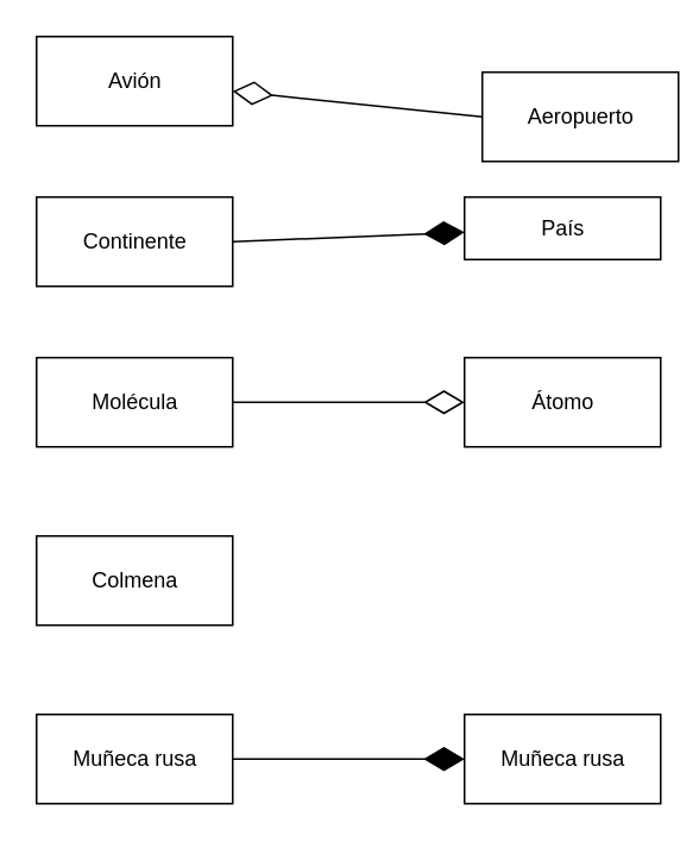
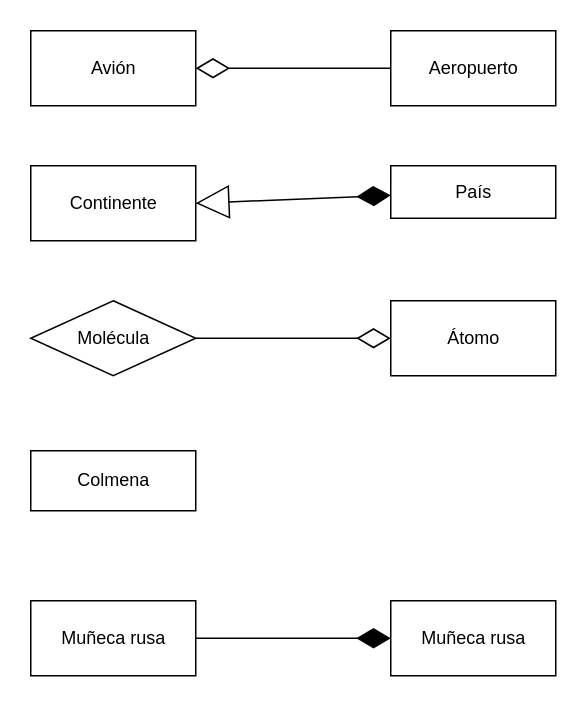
- <mxCell id="4" value="Aeropuerto" style="html=1;" vertex="1" parent="1"><mxGeometry x="270" y="40" width="110" height="50" as="geometry" /></mxCell>
+ <mxCell id="4" value="Aeropuerto" style="html=1;" vertex="1" parent="1"><mxGeometry x="260" y="20" width="110" height="50" as="geometry" /></mxCell>
- <mxCell id="6" style="edgeStyle=none;html=1;entryX=1;entryY=0.5;entryDx=0;entryDy=0;endArrow=none;endFill=0;endSize=20;startArrow=diamondThin;startFill=1;targetPerimeterSpacing=0;sourcePerimeterSpacing=0;startSize=20;" edge="1" parent="1" source="7" target="5"><mxGeometry relative="1" as="geometry" /></mxCell>
+ <mxCell id="6" style="edgeStyle=none;html=1;entryX=1;entryY=0.5;entryDx=0;entryDy=0;endArrow=block;endFill=0;endSize=20;startArrow=diamondThin;startFill=1;targetPerimeterSpacing=0;sourcePerimeterSpacing=0;startSize=20;" edge="1" parent="1" source="7" target="5"><mxGeometry relative="1" as="geometry" /></mxCell>
- <mxCell id="9" value="Molécula" style="html=1;" vertex="1" parent="1"><mxGeometry x="20" y="200" width="110" height="50" as="geometry" /></mxCell>
+ <mxCell id="9" value="Molécula" style="rhombus;html=1;" vertex="1" parent="1"><mxGeometry x="20" y="200" width="110" height="50" as="geometry" /></mxCell>
- <mxCell id="11" value="Colmena" style="html=1;" vertex="1" parent="1"><mxGeometry x="20" y="300" width="110" height="50" as="geometry" /></mxCell>
+ <mxCell id="11" value="Colmena" style="html=1;" vertex="1" parent="1"><mxGeometry x="20" y="300" width="110" height="40" as="geometry" /></mxCell>
